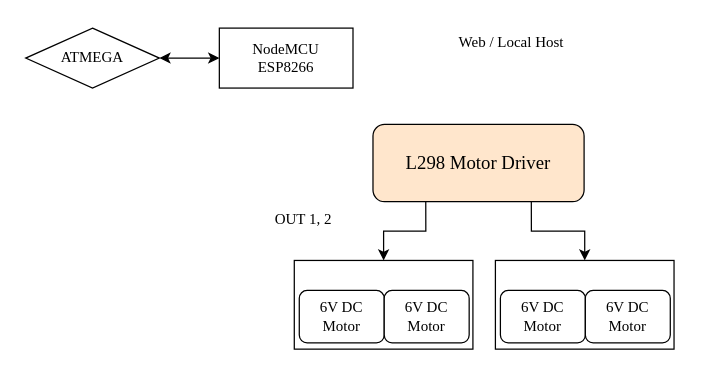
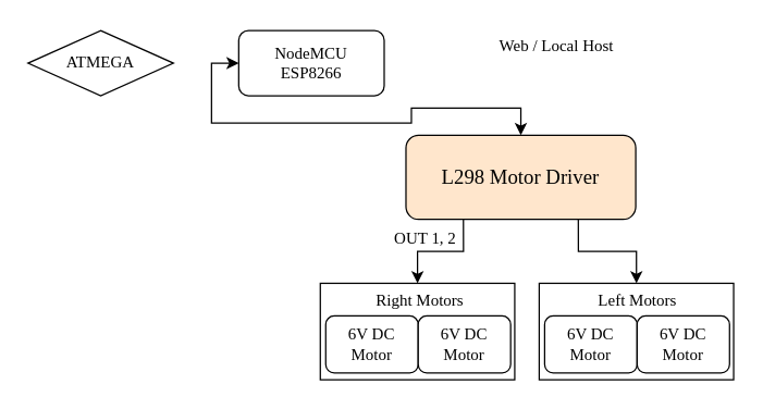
- <mxCell id="2" style="edgeStyle=orthogonalEdgeStyle;rounded=0;orthogonalLoop=1;jettySize=auto;html=1;exitX=0;exitY=0.5;exitDx=0;exitDy=0;entryX=1;entryY=0.5;entryDx=0;entryDy=0;fontSize=12;strokeColor=default;startArrow=classic;startFill=1;fontFamily=Bahnschrift;" edge="1" parent="1" source="3" target="19"><mxGeometry relative="1" as="geometry" /></mxCell>
+ <mxCell id="2" style="edgeStyle=orthogonalEdgeStyle;rounded=0;orthogonalLoop=1;jettySize=auto;html=1;exitX=0;exitY=0.5;exitDx=0;exitDy=0;fontSize=12;strokeColor=default;startArrow=classic;startFill=1;fontFamily=Bahnschrift;" edge="1" parent="1" source="3" target="7"><mxGeometry relative="1" as="geometry" /></mxCell>
- <mxCell id="3" value="NodeMCU&lt;br&gt;ESP8266" style="whiteSpace=wrap;html=1;fontFamily=Bahnschrift;container=0;rounded=0;" parent="1" vertex="1"><mxGeometry x="175" y="22" width="107" height="48" as="geometry" /></mxCell>
+ <mxCell id="3" value="NodeMCU&lt;br&gt;ESP8266" style="rounded=1;whiteSpace=wrap;html=1;fontFamily=Bahnschrift;container=0;" parent="1" vertex="1"><mxGeometry x="175" y="22" width="107" height="48" as="geometry" /></mxCell>
- <mxCell id="18" value="&lt;font style=&quot;font-size: 12px;&quot;&gt;OUT 1, 2&lt;/font&gt;" style="text;html=1;align=center;verticalAlign=middle;resizable=0;points=[];autosize=1;strokeColor=none;fillColor=none;fontSize=15;fontFamily=Bahnschrift;" vertex="1" parent="1"><mxGeometry x="216" y="162" width="51" height="22" as="geometry" /></mxCell>
+ <mxCell id="18" value="&lt;font style=&quot;font-size: 12px;&quot;&gt;OUT 1, 2&lt;/font&gt;" style="text;html=1;align=center;verticalAlign=middle;resizable=0;points=[];autosize=1;strokeColor=none;fillColor=none;fontSize=15;fontFamily=Bahnschrift;" vertex="1" parent="1"><mxGeometry x="286" y="162" width="51" height="22" as="geometry" /></mxCell>
+ <mxCell id="12" value="Right Motors" style="text;html=1;align=center;verticalAlign=middle;resizable=0;points=[];autosize=1;strokeColor=none;fillColor=none;container=0;fontFamily=Bahnschrift;" parent="8" vertex="1"><mxGeometry x="33" y="4" width="79" height="18" as="geometry" /></mxCell>
+ <mxCell id="17" value="Left Motors" style="text;html=1;align=center;verticalAlign=middle;resizable=0;points=[];autosize=1;strokeColor=none;fillColor=none;container=0;fontFamily=Bahnschrift;" vertex="1" parent="13"><mxGeometry x="36" y="4" width="72" height="18" as="geometry" /></mxCell>
